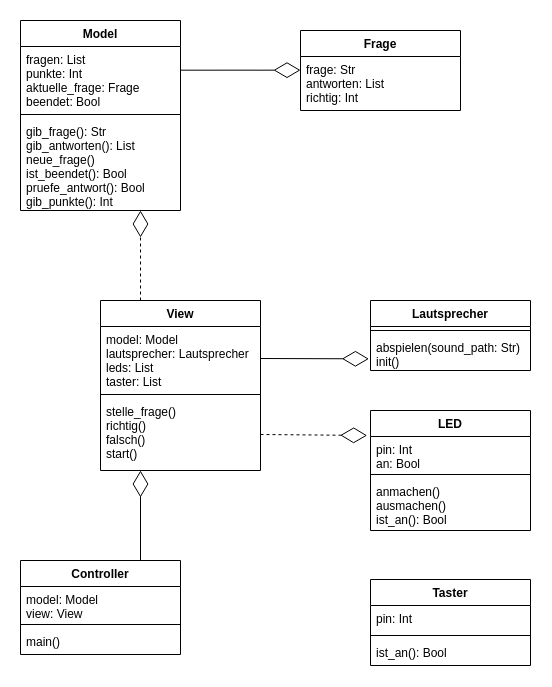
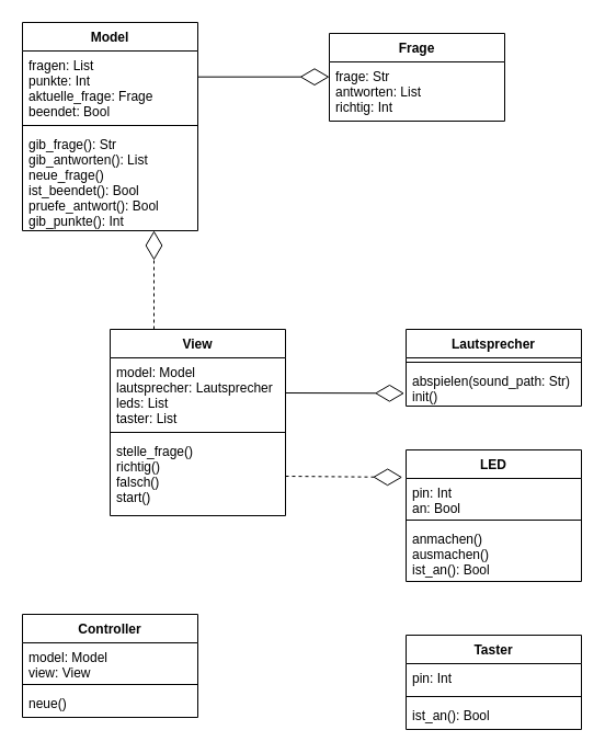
- <mxCell id="17" value="" style="endArrow=diamondThin;endFill=0;endSize=24;html=1;exitX=0.75;exitY=0;exitDx=0;exitDy=0;entryX=0.25;entryY=1;entryDx=0;entryDy=0;" edge="1" parent="1" source="13" target="9"><mxGeometry width="160" relative="1" as="geometry"><mxPoint x="190" y="490" as="sourcePoint" /><mxPoint x="350" y="490" as="targetPoint" /></mxGeometry></mxCell>
- <mxCell id="16" value="main()" style="text;strokeColor=none;fillColor=none;align=left;verticalAlign=top;spacingLeft=4;spacingRight=4;overflow=hidden;rotatable=0;points=[[0,0.5],[1,0.5]];portConstraint=eastwest;" vertex="1" parent="13"><mxGeometry y="68" width="160" height="26" as="geometry" /></mxCell>
+ <mxCell id="16" value="neue()" style="text;strokeColor=none;fillColor=none;align=left;verticalAlign=top;spacingLeft=4;spacingRight=4;overflow=hidden;rotatable=0;points=[[0,0.5],[1,0.5]];portConstraint=eastwest;" vertex="1" parent="13"><mxGeometry y="68" width="160" height="26" as="geometry" /></mxCell>
